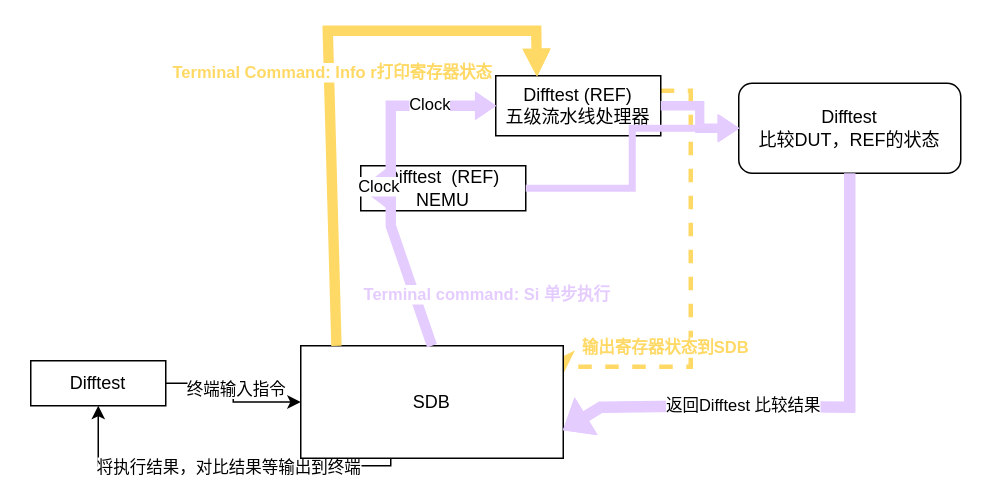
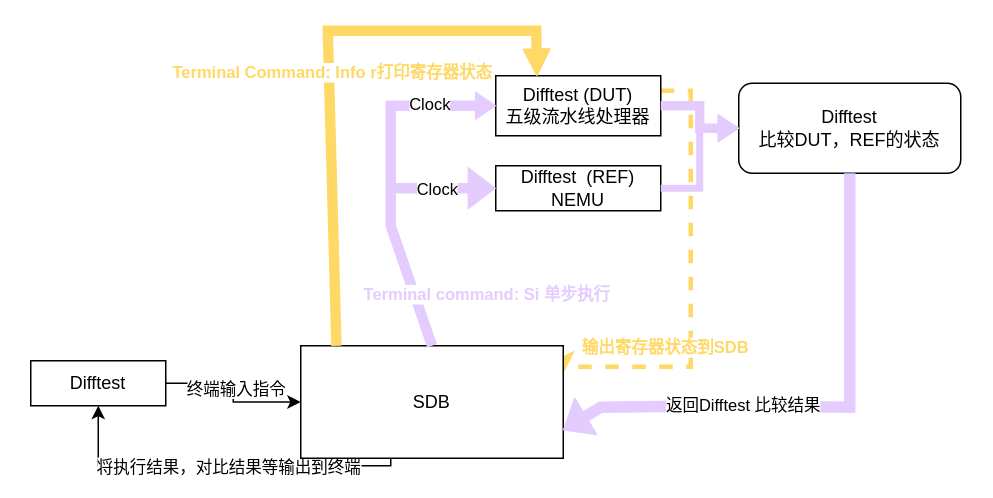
- <mxCell id="4" value="&lt;div&gt;Difftest (REF)&lt;/div&gt;五级流水线处理器" style="whiteSpace=wrap;html=1;" vertex="1" parent="1"><mxGeometry x="330" y="50" width="110" height="40" as="geometry" /></mxCell>
+ <mxCell id="4" value="&lt;div&gt;Difftest (DUT)&lt;/div&gt;五级流水线处理器" style="whiteSpace=wrap;html=1;" vertex="1" parent="1"><mxGeometry x="330" y="50" width="110" height="40" as="geometry" /></mxCell>
- <mxCell id="11" value="Difftest&amp;nbsp; (REF)&lt;div&gt;NEMU&lt;/div&gt;" style="whiteSpace=wrap;html=1;" vertex="1" parent="1"><mxGeometry x="240" y="110" width="110" height="30" as="geometry" /></mxCell>
+ <mxCell id="11" value="Difftest&amp;nbsp; (REF)&lt;div&gt;NEMU&lt;/div&gt;" style="whiteSpace=wrap;html=1;" vertex="1" parent="1"><mxGeometry x="330" y="110" width="110" height="30" as="geometry" /></mxCell>
